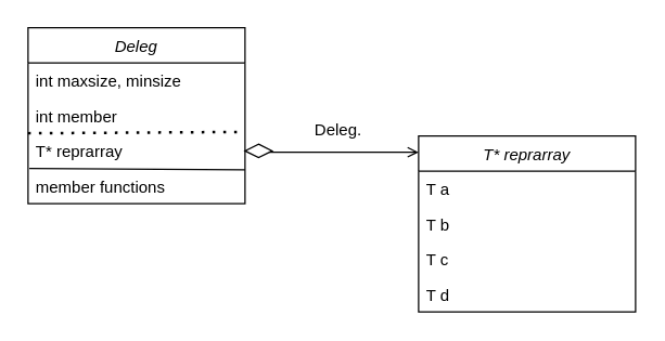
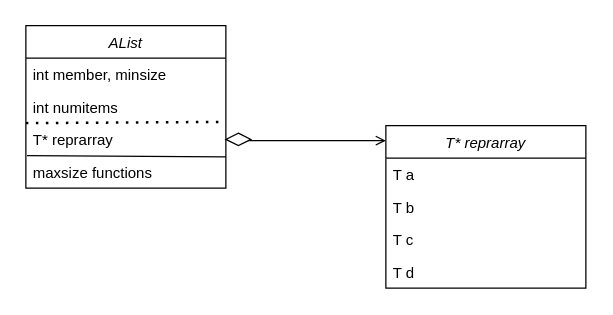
- <mxCell id="2" value="Deleg" style="swimlane;fontStyle=2;align=center;verticalAlign=top;childLayout=stackLayout;horizontal=1;startSize=26;horizontalStack=0;resizeParent=1;resizeLast=0;collapsible=1;marginBottom=0;rounded=0;shadow=0;strokeWidth=1;sketch=0;" parent="1" vertex="1"><mxGeometry x="20" y="20" width="160" height="130" as="geometry"><mxRectangle x="230" y="140" width="160" height="26" as="alternateBounds" /></mxGeometry></mxCell>
+ <mxCell id="2" value="AList" style="swimlane;fontStyle=2;align=center;verticalAlign=top;childLayout=stackLayout;horizontal=1;startSize=26;horizontalStack=0;resizeParent=1;resizeLast=0;collapsible=1;marginBottom=0;rounded=0;shadow=0;strokeWidth=1;sketch=0;" parent="1" vertex="1"><mxGeometry x="20" y="20" width="160" height="130" as="geometry"><mxRectangle x="230" y="140" width="160" height="26" as="alternateBounds" /></mxGeometry></mxCell>
- <mxCell id="3" value="int maxsize, minsize&#10;" style="text;align=left;verticalAlign=top;spacingLeft=4;spacingRight=4;overflow=hidden;rotatable=0;points=[[0,0.5],[1,0.5]];portConstraint=eastwest;sketch=1;" parent="2" vertex="1"><mxGeometry y="26" width="160" height="26" as="geometry" /></mxCell>
+ <mxCell id="3" value="int member, minsize&#10;" style="text;align=left;verticalAlign=top;spacingLeft=4;spacingRight=4;overflow=hidden;rotatable=0;points=[[0,0.5],[1,0.5]];portConstraint=eastwest;sketch=1;" parent="2" vertex="1"><mxGeometry y="26" width="160" height="26" as="geometry" /></mxCell>
- <mxCell id="5" value="int member" style="text;align=left;verticalAlign=top;spacingLeft=4;spacingRight=4;overflow=hidden;rotatable=0;points=[[0,0.5],[1,0.5]];portConstraint=eastwest;rounded=0;shadow=0;html=0;sketch=1;" parent="2" vertex="1"><mxGeometry y="52" width="160" height="26" as="geometry" /></mxCell>
+ <mxCell id="5" value="int numitems" style="text;align=left;verticalAlign=top;spacingLeft=4;spacingRight=4;overflow=hidden;rotatable=0;points=[[0,0.5],[1,0.5]];portConstraint=eastwest;rounded=0;shadow=0;html=0;sketch=1;" parent="2" vertex="1"><mxGeometry y="52" width="160" height="26" as="geometry" /></mxCell>
- <mxCell id="17" value="Deleg." style="text;html=1;strokeColor=none;fillColor=none;align=center;verticalAlign=middle;whiteSpace=wrap;rounded=0;sketch=0;" parent="1" vertex="1"><mxGeometry x="229" y="86" width="40" height="20" as="geometry" /></mxCell>
- <mxCell id="8" value="member functions" style="text;align=left;verticalAlign=top;spacingLeft=4;spacingRight=4;overflow=hidden;rotatable=0;points=[[0,0.5],[1,0.5]];portConstraint=eastwest;rounded=0;shadow=0;html=0;sketch=1;" vertex="1" parent="2"><mxGeometry y="104" width="160" height="26" as="geometry" /></mxCell>
+ <mxCell id="8" value="maxsize functions" style="text;align=left;verticalAlign=top;spacingLeft=4;spacingRight=4;overflow=hidden;rotatable=0;points=[[0,0.5],[1,0.5]];portConstraint=eastwest;rounded=0;shadow=0;html=0;sketch=1;" vertex="1" parent="2"><mxGeometry y="104" width="160" height="26" as="geometry" /></mxCell>
